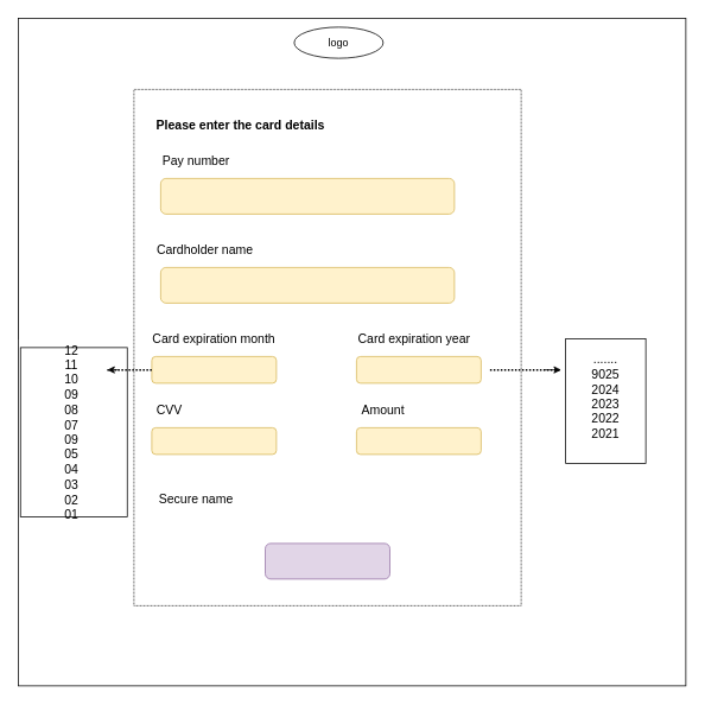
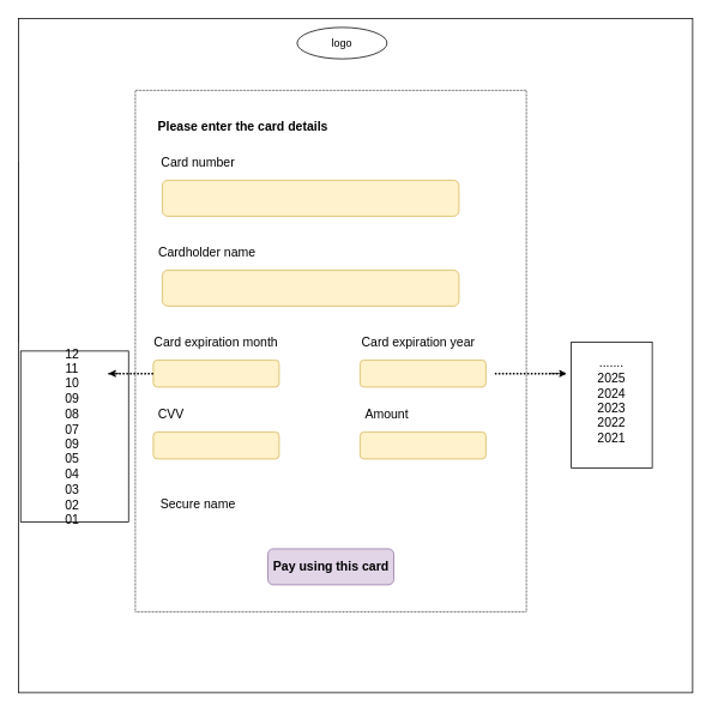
- <mxCell id="8" value="Pay number" style="text;html=1;strokeColor=none;fillColor=none;align=center;verticalAlign=middle;whiteSpace=wrap;rounded=0;fontStyle=0;fontSize=14;" parent="1" vertex="1"><mxGeometry x="100" y="160" width="240" height="40" as="geometry" /></mxCell>
+ <mxCell id="8" value="Card number" style="text;html=1;strokeColor=none;fillColor=none;align=center;verticalAlign=middle;whiteSpace=wrap;rounded=0;fontStyle=0;fontSize=14;" parent="1" vertex="1"><mxGeometry x="100" y="160" width="240" height="40" as="geometry" /></mxCell>
- <mxCell id="20" value=".......&lt;br&gt;9025&lt;br&gt;2024&lt;br&gt;2023&lt;br&gt;2022&lt;br&gt;2021" style="text;html=1;strokeColor=none;fillColor=none;align=center;verticalAlign=middle;whiteSpace=wrap;rounded=0;fontSize=14;labelBackgroundColor=#FFFFFF;" parent="1" vertex="1"><mxGeometry x="630" y="370" width="100" height="150" as="geometry" /></mxCell>
+ <mxCell id="20" value=".......&lt;br&gt;2025&lt;br&gt;2024&lt;br&gt;2023&lt;br&gt;2022&lt;br&gt;2021" style="text;html=1;strokeColor=none;fillColor=none;align=center;verticalAlign=middle;whiteSpace=wrap;rounded=0;fontSize=14;labelBackgroundColor=#FFFFFF;" parent="1" vertex="1"><mxGeometry x="630" y="370" width="100" height="150" as="geometry" /></mxCell>
+ <mxCell id="30" value="Pay using this card" style="text;html=1;strokeColor=none;fillColor=none;align=center;verticalAlign=middle;whiteSpace=wrap;rounded=0;dashed=1;dashPattern=1 1;fontSize=14;fontStyle=1" parent="1" vertex="1"><mxGeometry x="297.5" y="620" width="140" height="20" as="geometry" /></mxCell>
